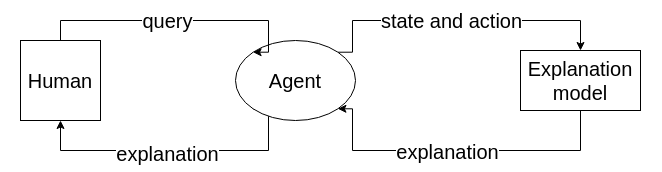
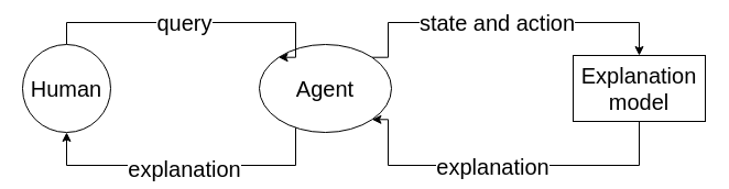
- <mxCell id="11" value="Human" style="whiteSpace=wrap;html=1;aspect=fixed;fontSize=20;rounded=0;" parent="1" vertex="1"><mxGeometry x="20" y="40" width="80" height="80" as="geometry" /></mxCell>
+ <mxCell id="11" value="Human" style="ellipse;whiteSpace=wrap;html=1;aspect=fixed;fontSize=20;" parent="1" vertex="1"><mxGeometry x="20" y="40" width="80" height="80" as="geometry" /></mxCell>
